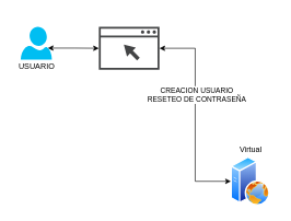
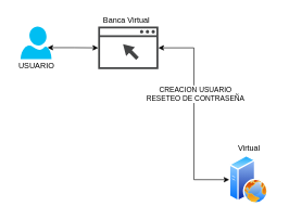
+ <mxCell id="5" value="Banca Virtual" style="text;html=1;align=center;verticalAlign=middle;resizable=0;points=[];autosize=1;strokeColor=none;fillColor=none;" parent="3" vertex="1"><mxGeometry width="90" height="20" as="geometry" /></mxCell>
